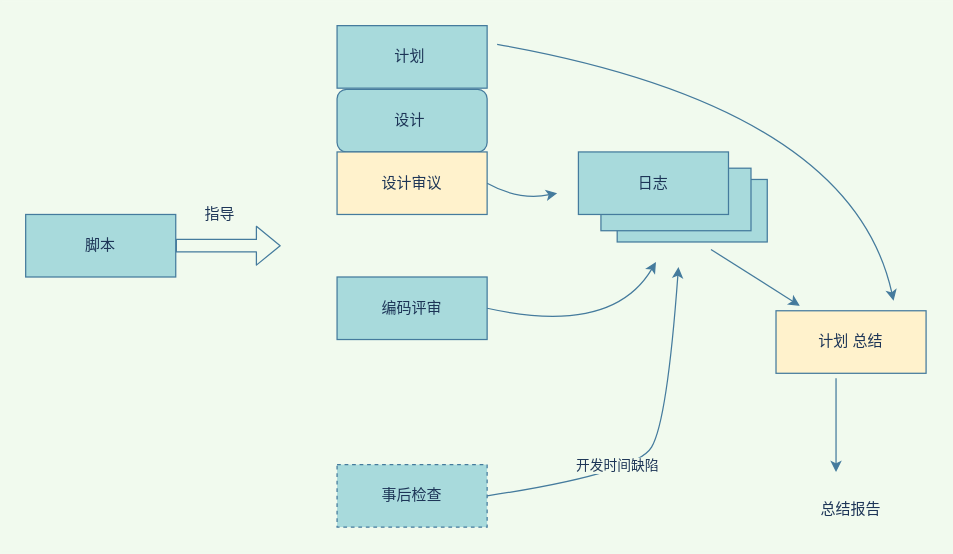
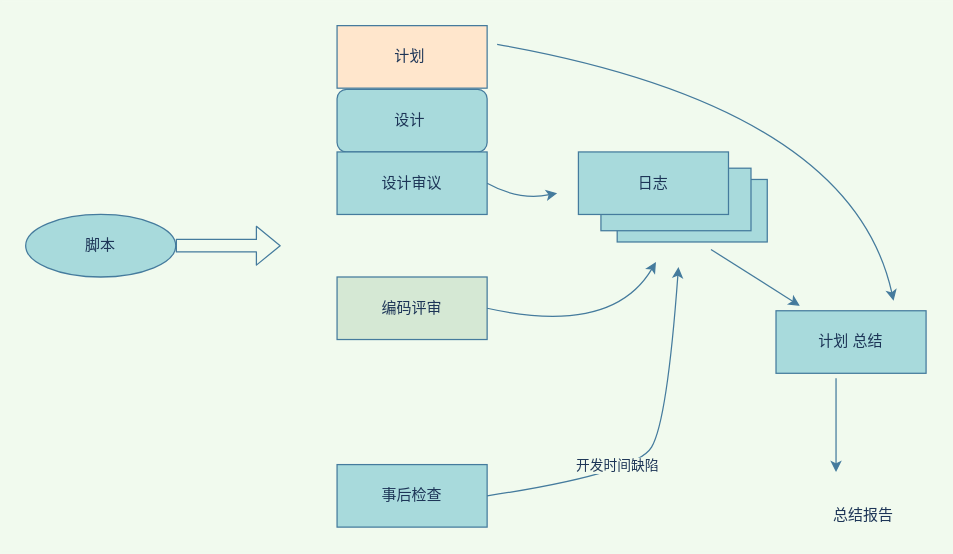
- <mxCell id="2" value="计划&amp;nbsp;" style="rounded=0;whiteSpace=wrap;html=1;fillColor=#A8DADC;strokeColor=#457B9D;fontColor=#1D3557;" parent="1" vertex="1"><mxGeometry x="269" y="20" width="120" height="50" as="geometry" /></mxCell>
+ <mxCell id="2" value="计划&amp;nbsp;" style="rounded=0;whiteSpace=wrap;html=1;fillColor=#ffe6cc;strokeColor=#457B9D;fontColor=#1D3557;" parent="1" vertex="1"><mxGeometry x="269" y="20" width="120" height="50" as="geometry" /></mxCell>
- <mxCell id="4" value="&lt;span&gt;设计审议&lt;/span&gt;" style="rounded=0;whiteSpace=wrap;html=1;fillColor=#fff2cc;strokeColor=#457B9D;fontColor=#1D3557;" parent="1" vertex="1"><mxGeometry x="269" y="121" width="120" height="50" as="geometry" /></mxCell>
+ <mxCell id="4" value="&lt;span&gt;设计审议&lt;/span&gt;" style="rounded=0;whiteSpace=wrap;html=1;fillColor=#A8DADC;strokeColor=#457B9D;fontColor=#1D3557;" parent="1" vertex="1"><mxGeometry x="269" y="121" width="120" height="50" as="geometry" /></mxCell>
- <mxCell id="9" value="指导" style="text;html=1;align=center;verticalAlign=middle;resizable=0;points=[];autosize=1;strokeColor=none;fontColor=#1D3557;" parent="1" vertex="1"><mxGeometry x="158" y="162" width="34" height="17" as="geometry" /></mxCell>
- <mxCell id="7" value="脚本" style="rounded=0;whiteSpace=wrap;html=1;fillColor=#A8DADC;strokeColor=#457B9D;fontColor=#1D3557;" parent="1" vertex="1"><mxGeometry x="20" y="171" width="120" height="50" as="geometry" /></mxCell>
+ <mxCell id="7" value="脚本" style="ellipse;whiteSpace=wrap;html=1;fillColor=#A8DADC;strokeColor=#457B9D;fontColor=#1D3557;" parent="1" vertex="1"><mxGeometry x="20" y="171" width="120" height="50" as="geometry" /></mxCell>
- <mxCell id="5" value="编码评审" style="rounded=0;whiteSpace=wrap;html=1;fillColor=#A8DADC;strokeColor=#457B9D;fontColor=#1D3557;" parent="1" vertex="1"><mxGeometry x="269" y="221" width="120" height="50" as="geometry" /></mxCell>
+ <mxCell id="5" value="编码评审" style="rounded=0;whiteSpace=wrap;html=1;fillColor=#d5e8d4;strokeColor=#457B9D;fontColor=#1D3557;" parent="1" vertex="1"><mxGeometry x="269" y="221" width="120" height="50" as="geometry" /></mxCell>
- <mxCell id="18" value="计划&amp;nbsp;总结" style="rounded=0;whiteSpace=wrap;html=1;fillColor=#fff2cc;strokeColor=#457B9D;fontColor=#1D3557;" parent="1" vertex="1"><mxGeometry x="620" y="248" width="120" height="50" as="geometry" /></mxCell>
+ <mxCell id="18" value="计划&amp;nbsp;总结" style="rounded=0;whiteSpace=wrap;html=1;fillColor=#A8DADC;strokeColor=#457B9D;fontColor=#1D3557;" parent="1" vertex="1"><mxGeometry x="620" y="248" width="120" height="50" as="geometry" /></mxCell>
- <mxCell id="6" value="事后检查" style="rounded=0;whiteSpace=wrap;html=1;fillColor=#A8DADC;strokeColor=#457B9D;fontColor=#1D3557;dashed=1;" parent="1" vertex="1"><mxGeometry x="269" y="371" width="120" height="50" as="geometry" /></mxCell>
+ <mxCell id="6" value="事后检查" style="rounded=0;whiteSpace=wrap;html=1;fillColor=#A8DADC;strokeColor=#457B9D;fontColor=#1D3557;" parent="1" vertex="1"><mxGeometry x="269" y="371" width="120" height="50" as="geometry" /></mxCell>
- <mxCell id="21" value="总结报告" style="text;html=1;strokeColor=none;fillColor=none;align=center;verticalAlign=middle;whiteSpace=wrap;rounded=0;fontColor=#1D3557;" parent="1" vertex="1"><mxGeometry x="643" y="397" width="74" height="20" as="geometry" /></mxCell>
+ <mxCell id="21" value="总结报告" style="text;html=1;strokeColor=none;fillColor=none;align=center;verticalAlign=middle;whiteSpace=wrap;rounded=0;fontColor=#1D3557;" parent="1" vertex="1"><mxGeometry x="653" y="402" width="74" height="20" as="geometry" /></mxCell>
